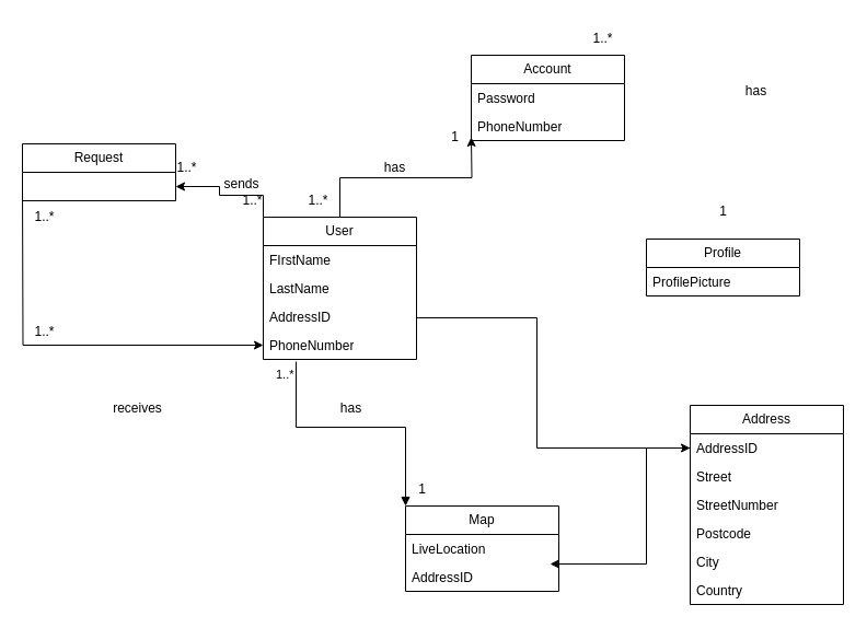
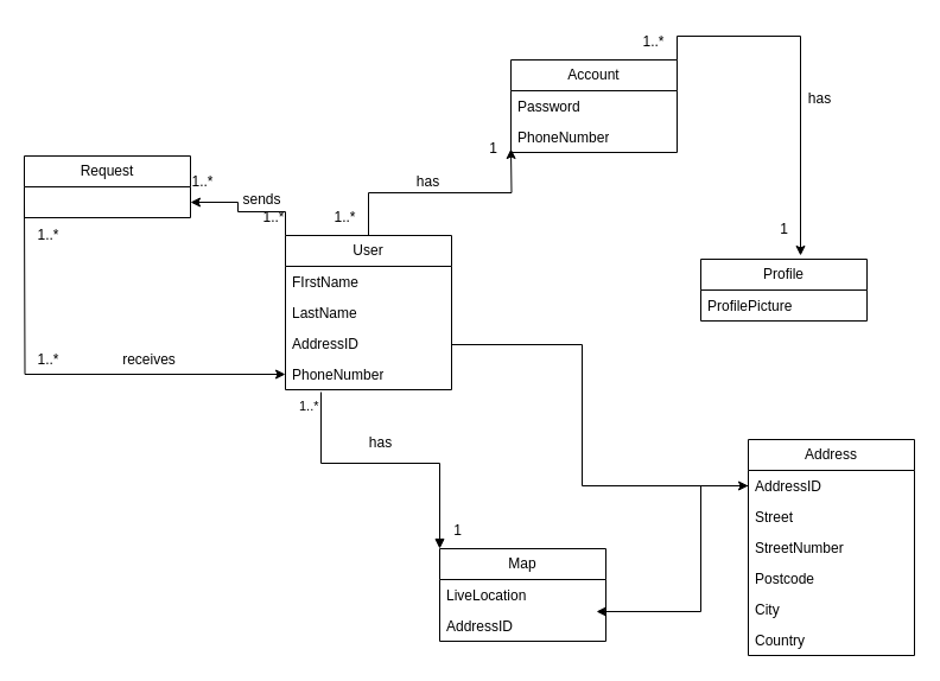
+ <mxCell id="23" style="edgeStyle=orthogonalEdgeStyle;rounded=0;orthogonalLoop=1;jettySize=auto;html=1;exitX=1;exitY=0;exitDx=0;exitDy=0;entryX=0.6;entryY=-0.058;entryDx=0;entryDy=0;entryPerimeter=0;" parent="1" source="10" target="2" edge="1"><mxGeometry relative="1" as="geometry" /></mxCell>
- <mxCell id="33" value="receives" style="text;html=1;align=center;verticalAlign=middle;resizable=0;points=[];autosize=1;strokeColor=none;fillColor=none;" parent="1" vertex="1"><mxGeometry x="90" y="358" width="70" height="30" as="geometry" /></mxCell>
+ <mxCell id="33" value="receives" style="text;html=1;align=center;verticalAlign=middle;resizable=0;points=[];autosize=1;strokeColor=none;fillColor=none;" parent="1" vertex="1"><mxGeometry x="90" y="288" width="70" height="30" as="geometry" /></mxCell>
